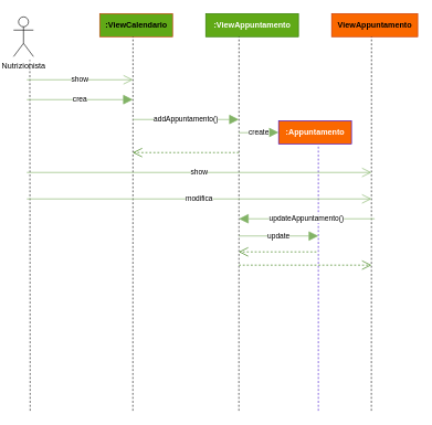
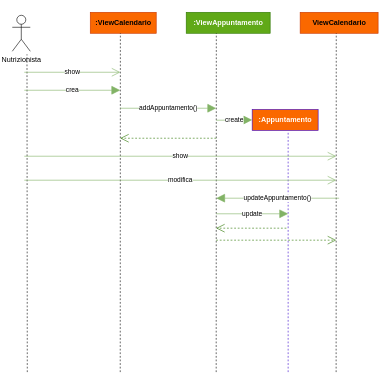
- <mxCell id="4" value="&lt;b&gt;:ViewCalendario&lt;/b&gt;" style="html=1;fillColor=#60a917;fontColor=#000000;strokeColor=#C73500;" parent="1" vertex="1"><mxGeometry x="150" y="20" width="110" height="35" as="geometry" /></mxCell>
+ <mxCell id="4" value="&lt;b&gt;:ViewCalendario&lt;/b&gt;" style="html=1;fillColor=#fa6800;fontColor=#000000;strokeColor=#C73500;" parent="1" vertex="1"><mxGeometry x="150" y="20" width="110" height="35" as="geometry" /></mxCell>
- <mxCell id="15" value="&lt;b&gt;ViewAppuntamento&lt;/b&gt;" style="html=1;fillColor=#fa6800;fontColor=#000000;strokeColor=#C73500;" parent="1" vertex="1"><mxGeometry x="500" y="20" width="130" height="35" as="geometry" /></mxCell>
+ <mxCell id="15" value="&lt;b&gt;ViewCalendario&lt;/b&gt;" style="html=1;fillColor=#fa6800;fontColor=#000000;strokeColor=#C73500;" parent="1" vertex="1"><mxGeometry x="500" y="20" width="130" height="35" as="geometry" /></mxCell>
